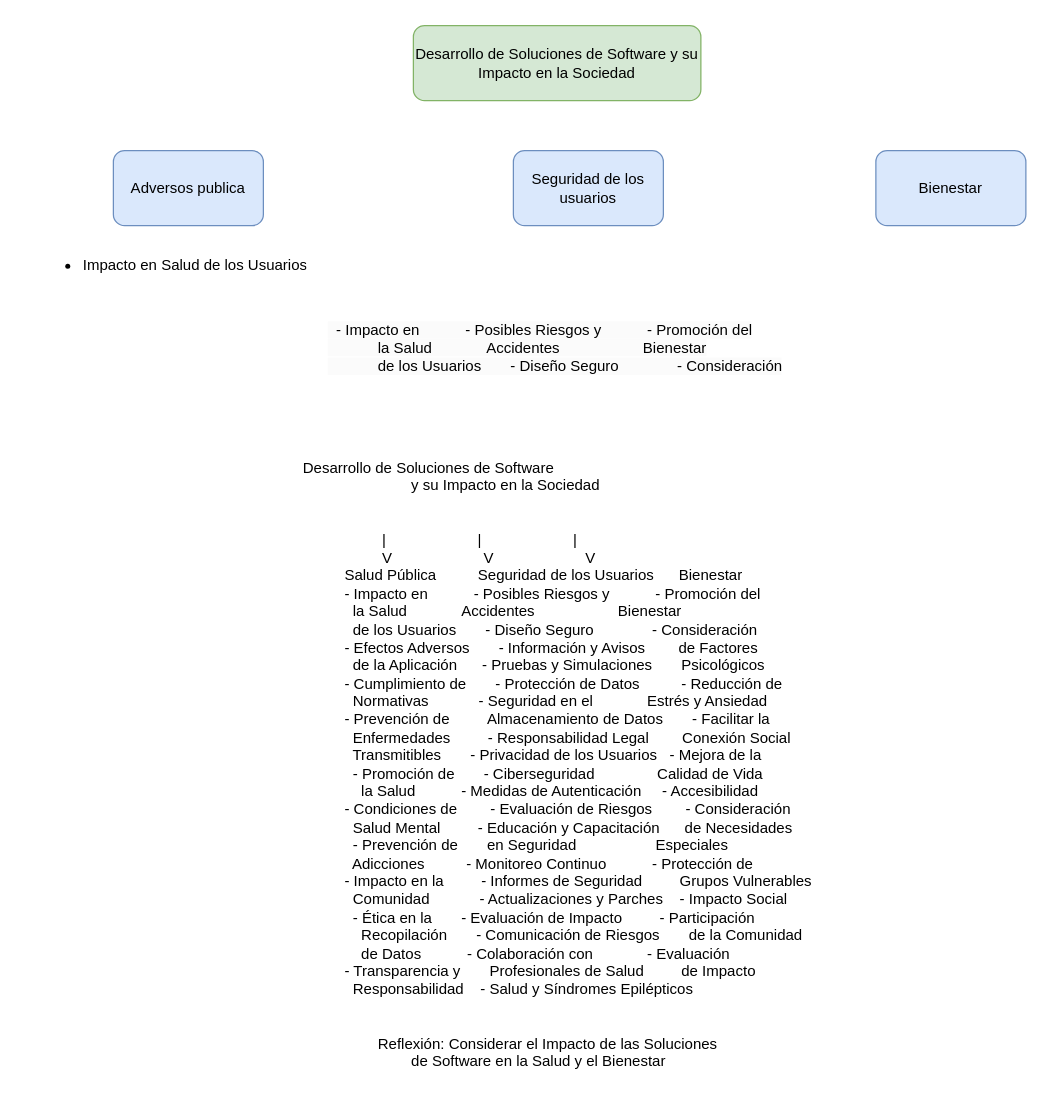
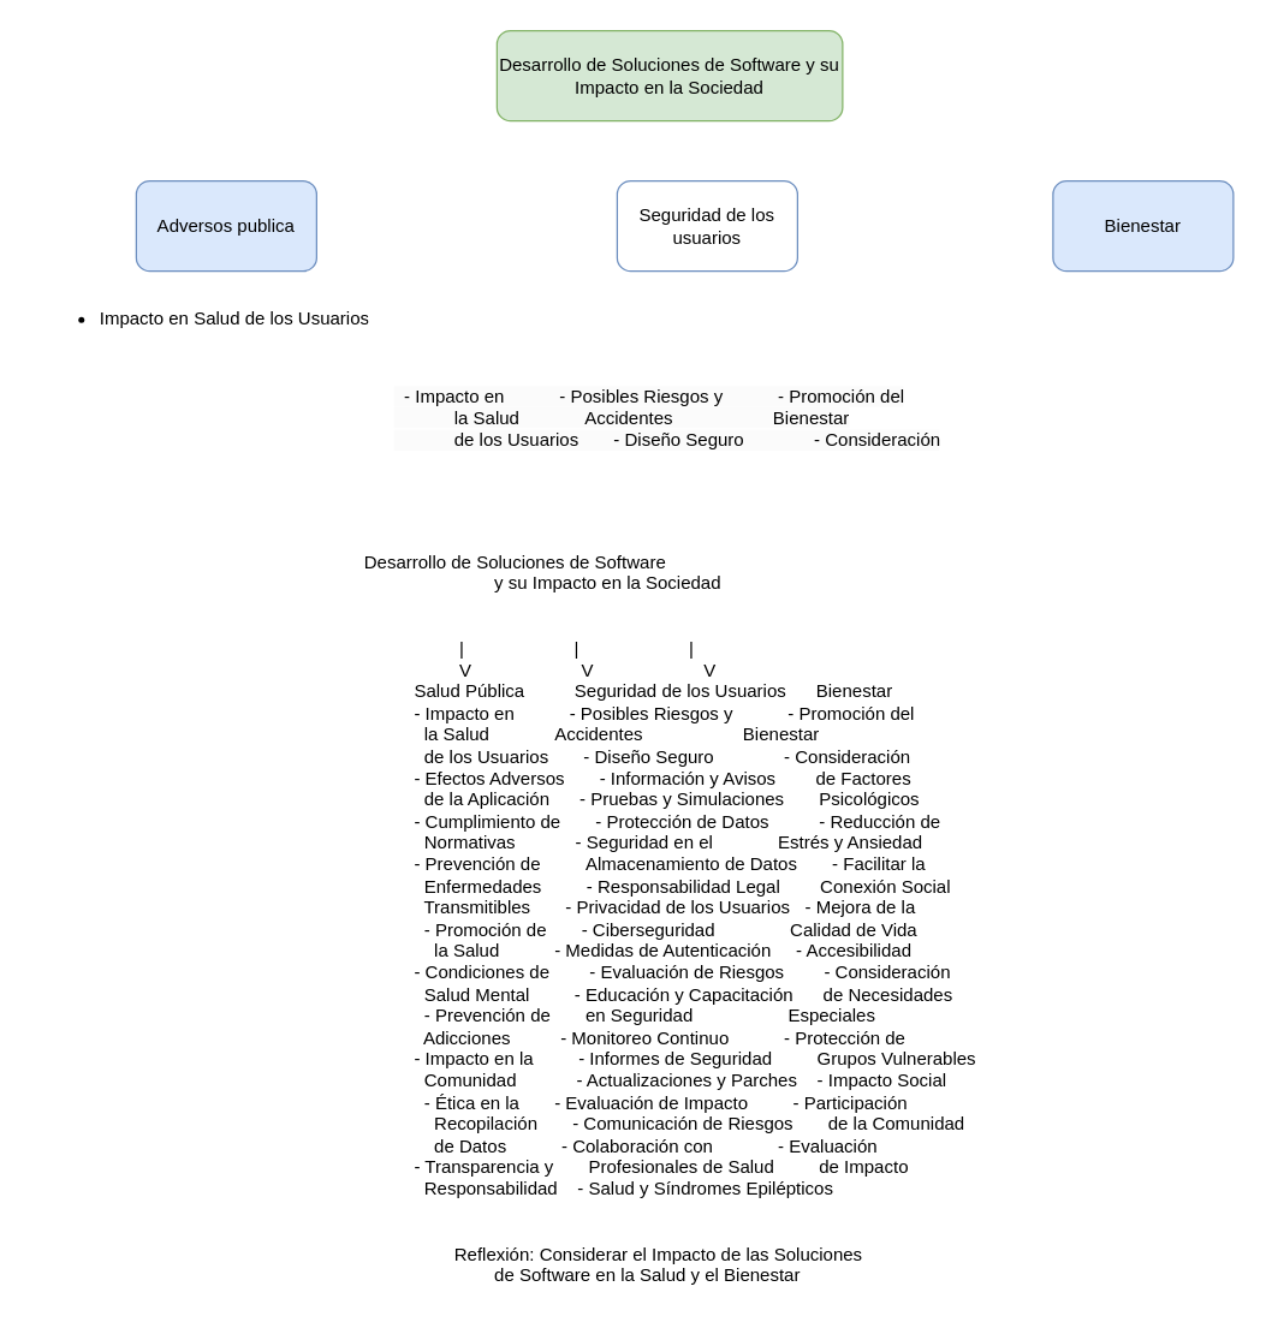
- <mxCell id="5" value="Seguridad de los usuarios" style="rounded=1;whiteSpace=wrap;html=1;fillColor=#dae8fc;strokeColor=#6c8ebf;" vertex="1" parent="1"><mxGeometry x="410" y="120" width="120" height="60" as="geometry" /></mxCell>
+ <mxCell id="5" value="Seguridad de los usuarios" style="rounded=1;whiteSpace=wrap;html=1;fillColor=#ffffff;strokeColor=#6c8ebf;" vertex="1" parent="1"><mxGeometry x="410" y="120" width="120" height="60" as="geometry" /></mxCell>
